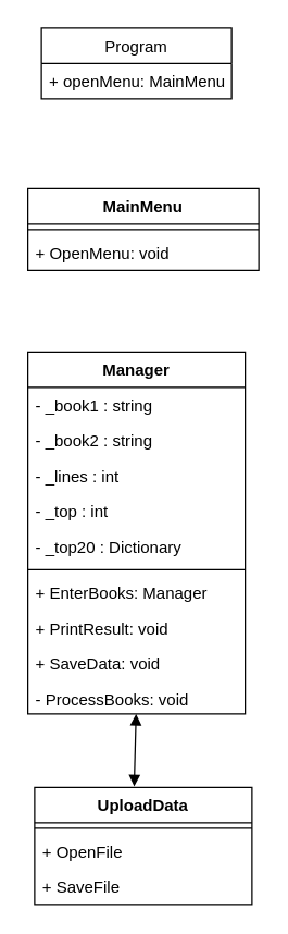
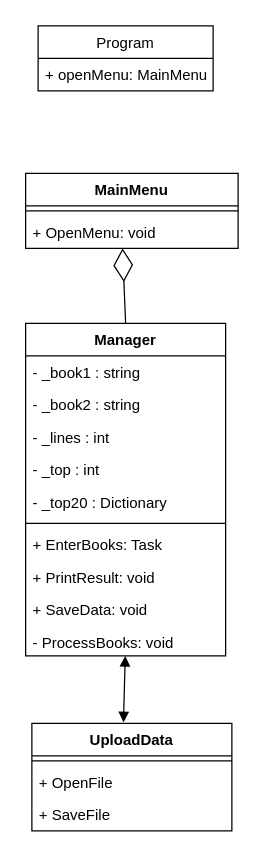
+ <mxCell id="22" value="" style="endArrow=diamondThin;endFill=0;endSize=24;html=1;rounded=0;entryX=0.456;entryY=1;entryDx=0;entryDy=0;entryPerimeter=0;exitX=0.5;exitY=0;exitDx=0;exitDy=0;" edge="1" parent="1" source="5" target="4"><mxGeometry width="160" relative="1" as="geometry"><mxPoint x="-90" y="228" as="sourcePoint" /><mxPoint x="99.22" y="252.392" as="targetPoint" /></mxGeometry></mxCell>
- <mxCell id="12" value="+ EnterBooks: Manager" style="text;strokeColor=none;fillColor=none;align=left;verticalAlign=top;spacingLeft=4;spacingRight=4;overflow=hidden;rotatable=0;points=[[0,0.5],[1,0.5]];portConstraint=eastwest;" vertex="1" parent="5"><mxGeometry y="164" width="160" height="26" as="geometry" /></mxCell>
+ <mxCell id="12" value="+ EnterBooks: Task" style="text;strokeColor=none;fillColor=none;align=left;verticalAlign=top;spacingLeft=4;spacingRight=4;overflow=hidden;rotatable=0;points=[[0,0.5],[1,0.5]];portConstraint=eastwest;" vertex="1" parent="5"><mxGeometry y="164" width="160" height="26" as="geometry" /></mxCell>
